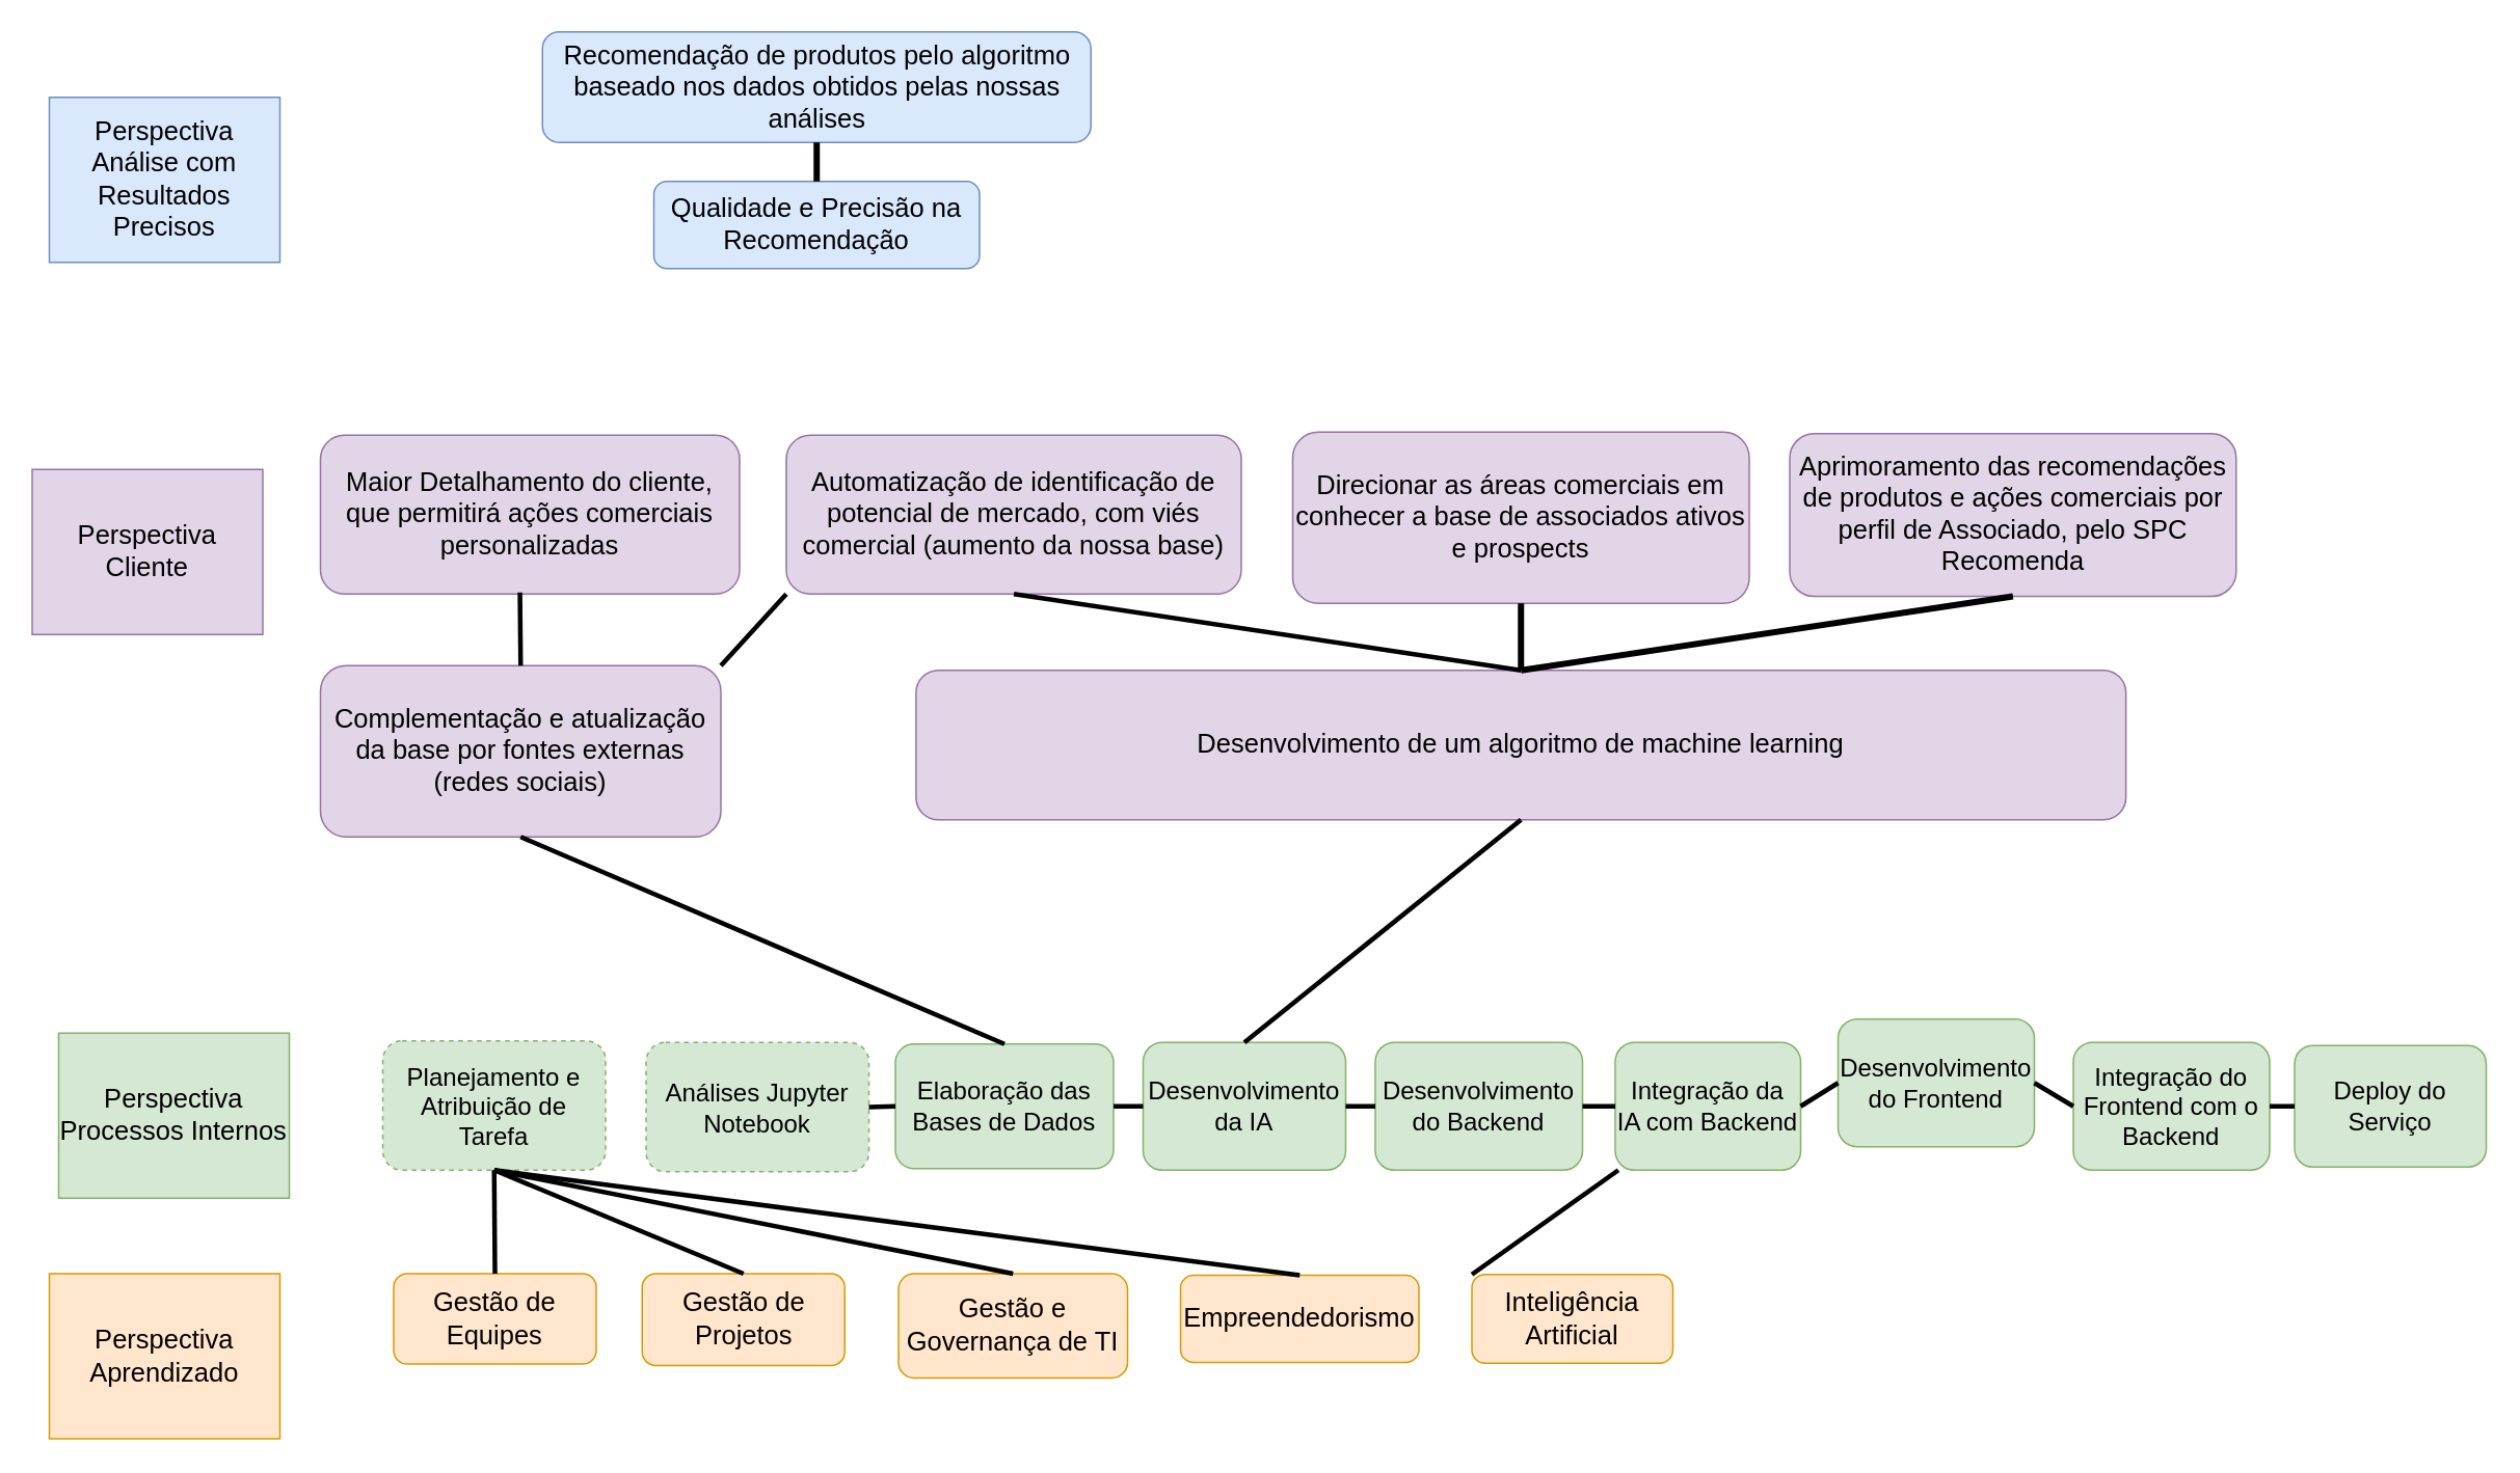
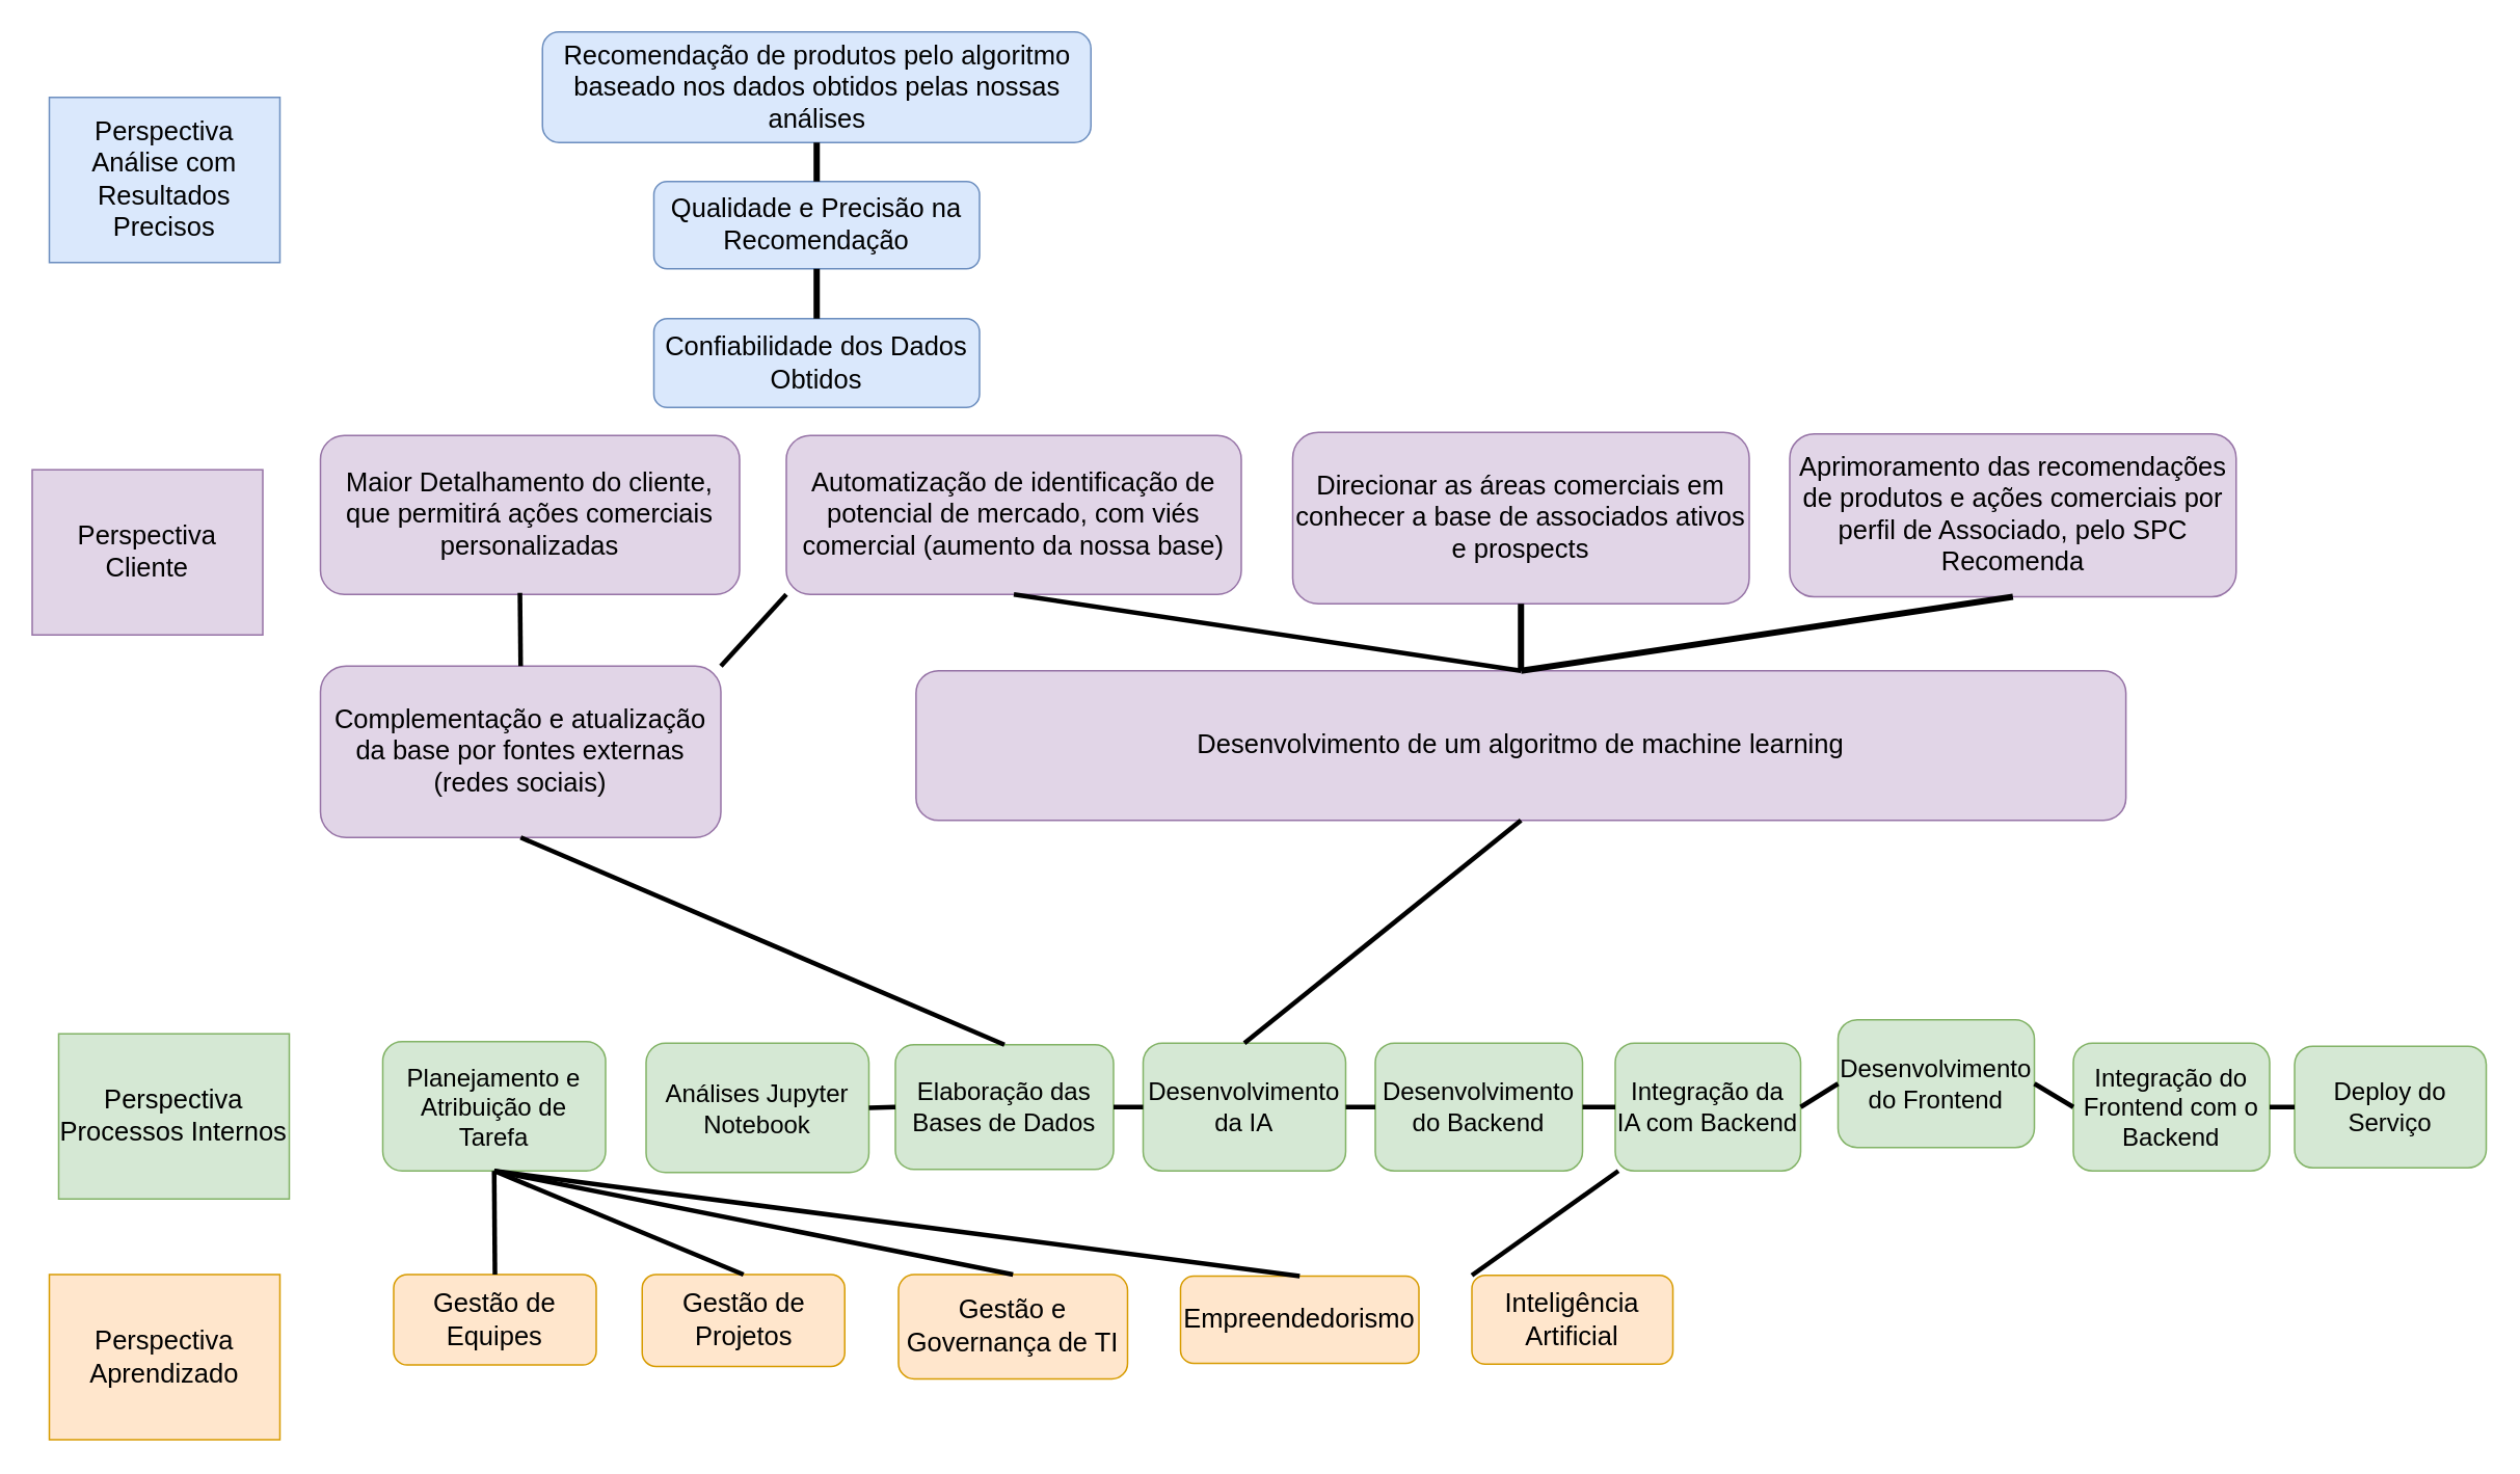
+ <mxCell id="29" value="" style="endArrow=none;html=1;fontSize=17;entryX=0.5;entryY=0;entryDx=0;entryDy=0;strokeWidth=4;exitX=0.5;exitY=1;exitDx=0;exitDy=0;" parent="1" source="3" target="21" edge="1"><mxGeometry width="50" height="50" relative="1" as="geometry"><mxPoint x="533.5" y="126" as="sourcePoint" /><mxPoint x="533.5" y="101" as="targetPoint" /></mxGeometry></mxCell>
+ <mxCell id="21" value="Confiabilidade dos Dados Obtidos" style="rounded=1;whiteSpace=wrap;html=1;fillColor=#dae8fc;strokeColor=#6c8ebf;strokeWidth=1;fontSize=17;" parent="1" vertex="1"><mxGeometry x="419" y="204" width="209" height="57" as="geometry" /></mxCell>
- <mxCell id="45" value="Planejamento e Atribuição de Tarefa" style="rounded=1;whiteSpace=wrap;html=1;fillColor=#d5e8d4;strokeColor=#82b366;fontSize=16;dashed=1;" vertex="1" parent="1"><mxGeometry x="245" y="668" width="143" height="83" as="geometry" /></mxCell>
+ <mxCell id="45" value="Planejamento e Atribuição de Tarefa" style="rounded=1;whiteSpace=wrap;html=1;fillColor=#d5e8d4;strokeColor=#82b366;fontSize=16;" vertex="1" parent="1"><mxGeometry x="245" y="668" width="143" height="83" as="geometry" /></mxCell>
- <mxCell id="9" value="Análises Jupyter Notebook" style="rounded=1;whiteSpace=wrap;html=1;fillColor=#d5e8d4;strokeColor=#82b366;fontSize=16;dashed=1;" parent="1" vertex="1"><mxGeometry x="414" y="669" width="143" height="83" as="geometry" /></mxCell>
+ <mxCell id="9" value="Análises Jupyter Notebook" style="rounded=1;whiteSpace=wrap;html=1;fillColor=#d5e8d4;strokeColor=#82b366;fontSize=16;" parent="1" vertex="1"><mxGeometry x="414" y="669" width="143" height="83" as="geometry" /></mxCell>
